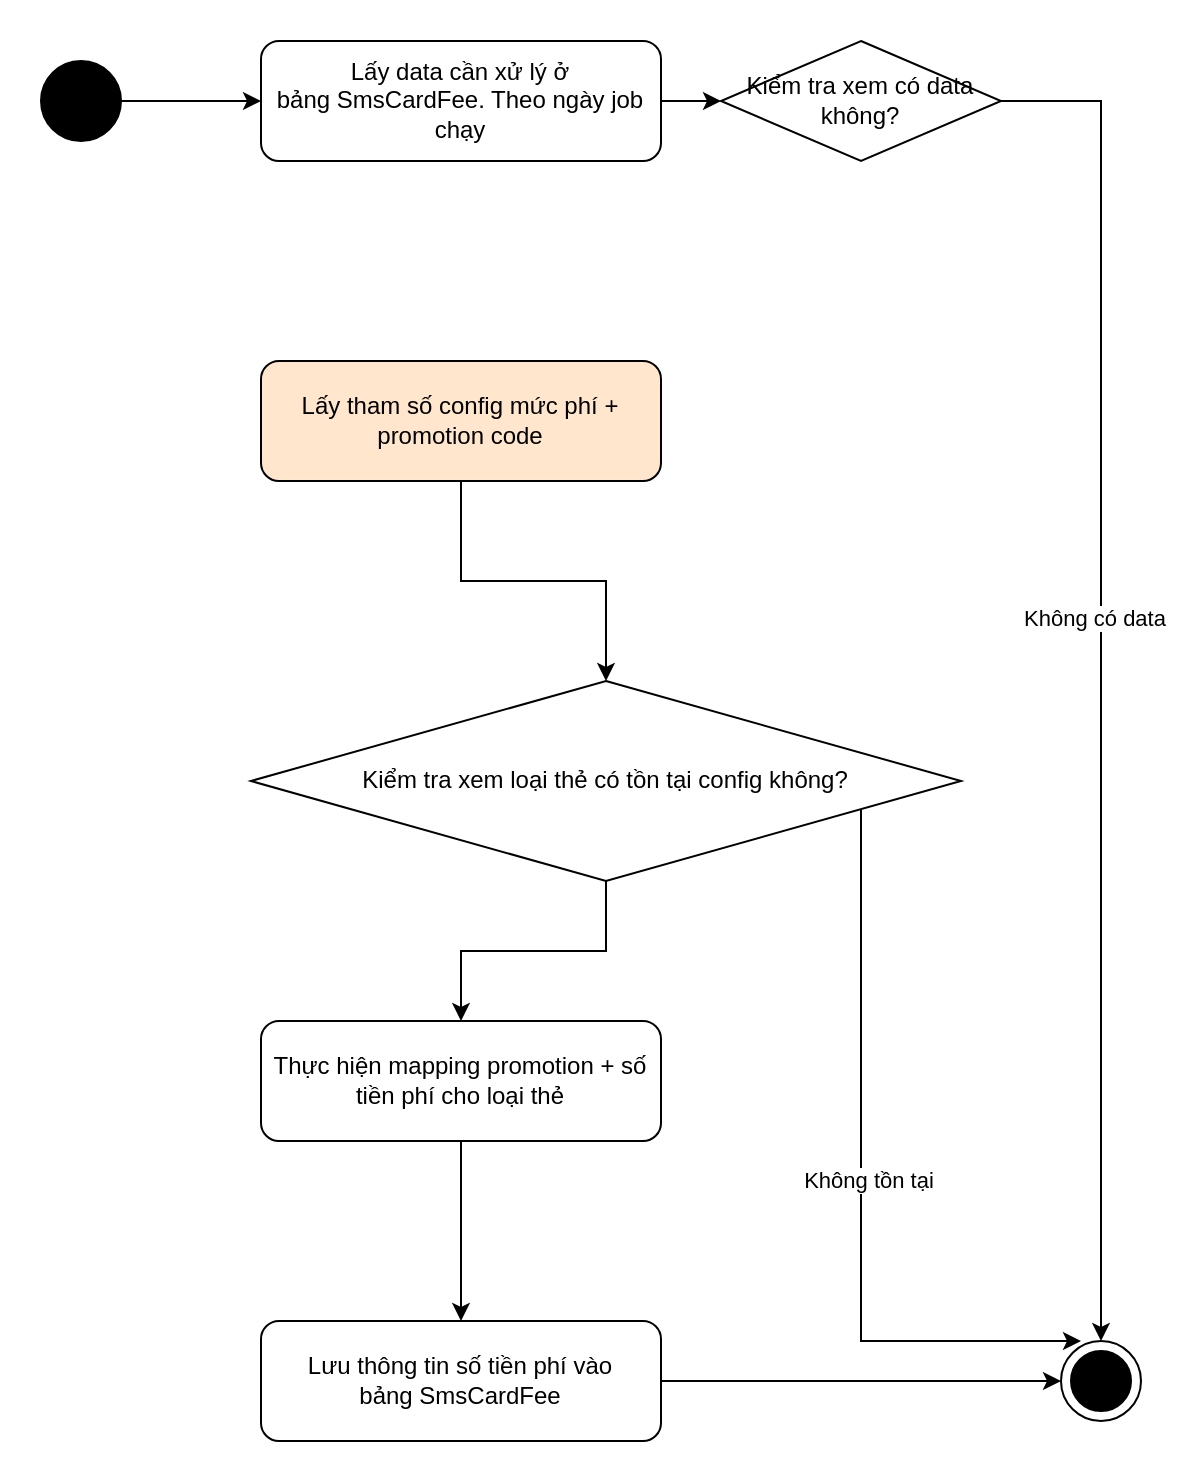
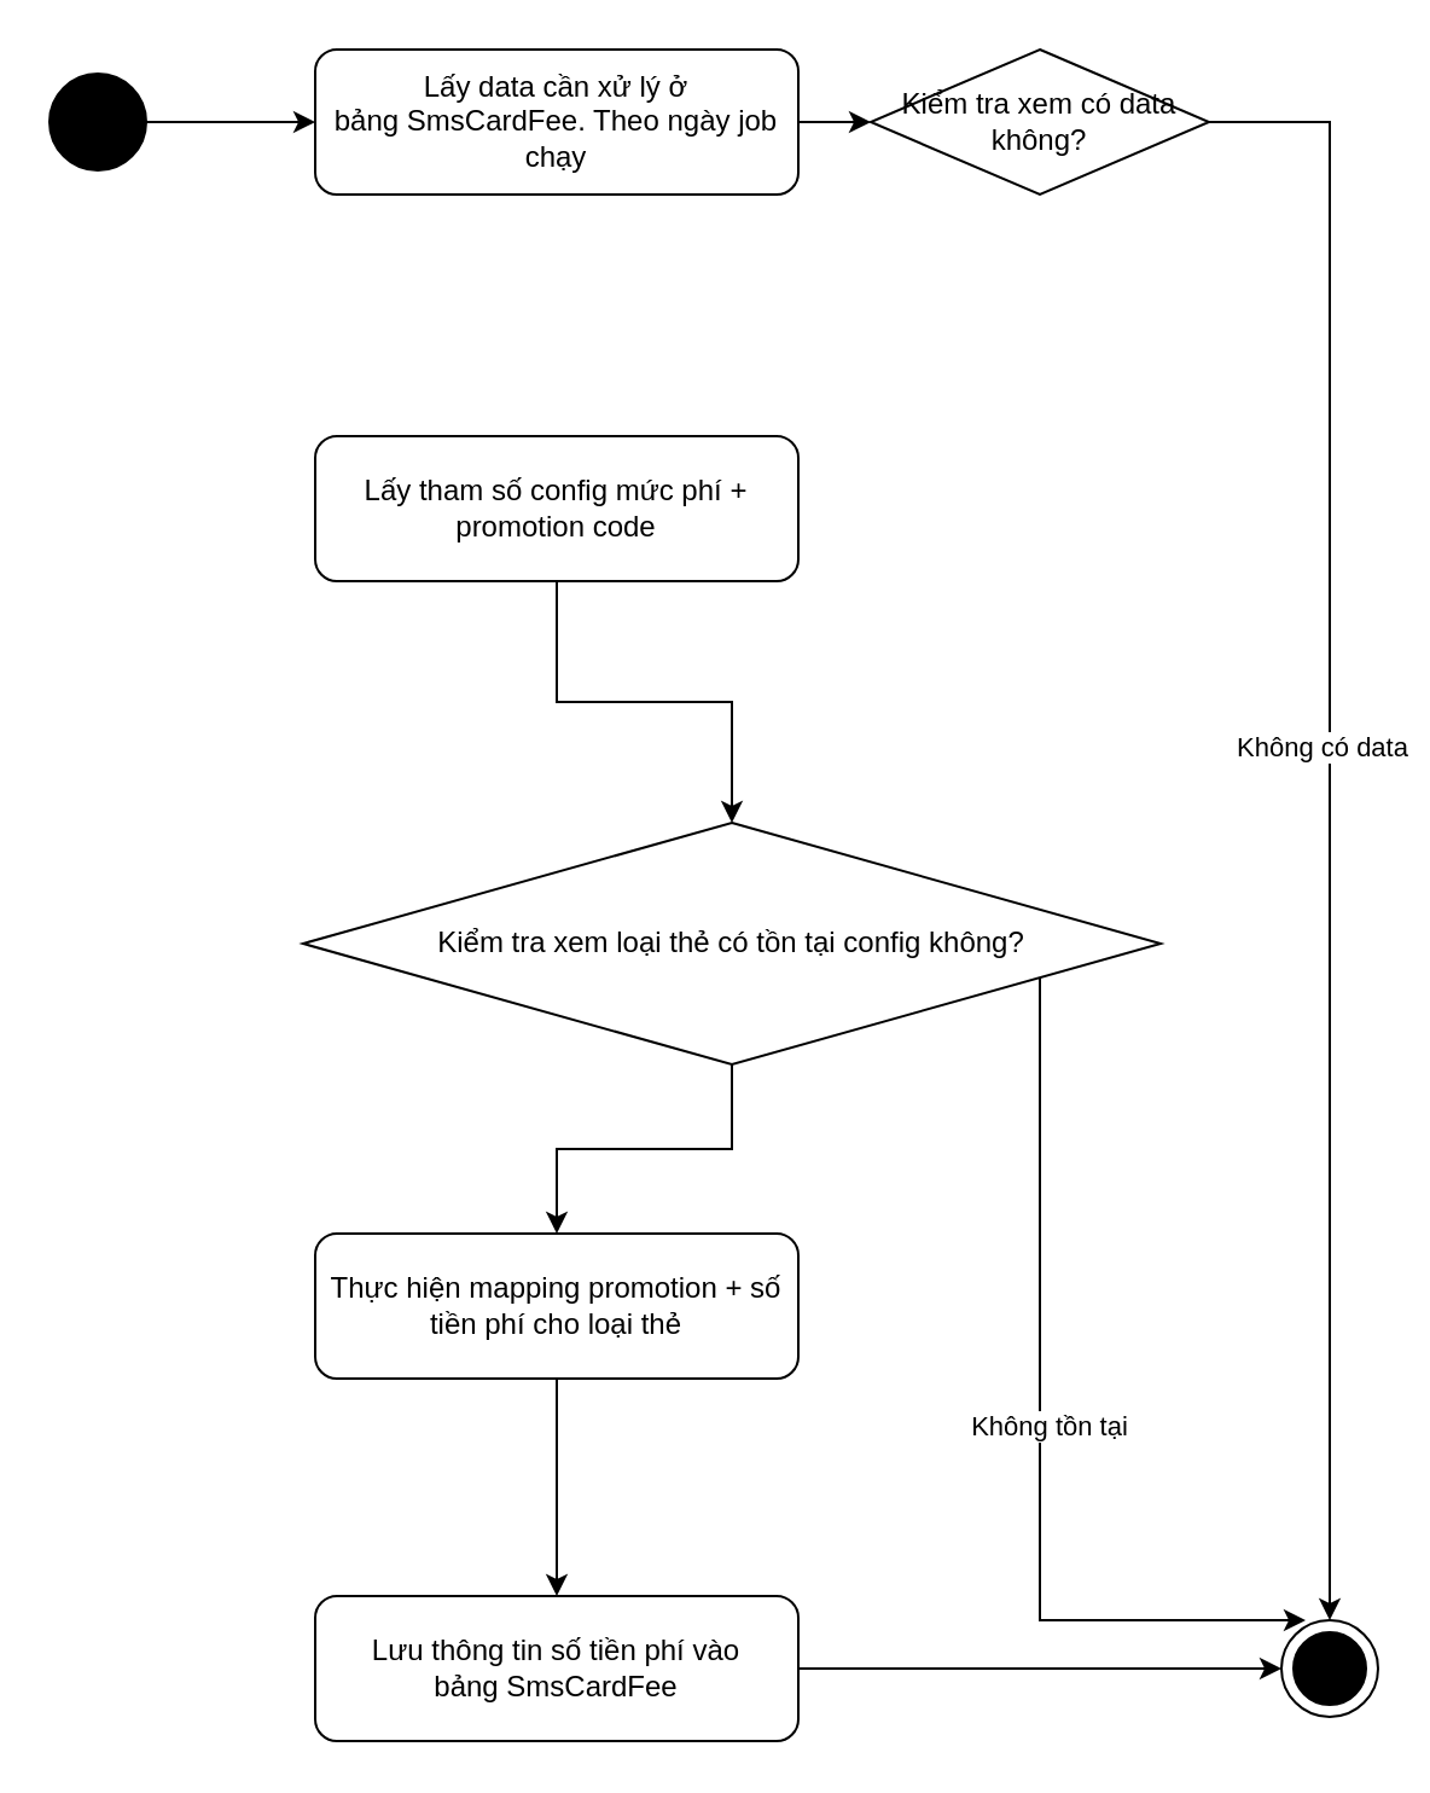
- <mxCell id="11" value="Lấy tham số config mức phí + promotion code" style="rounded=1;whiteSpace=wrap;html=1;fillColor=#ffe6cc;" vertex="1" parent="1"><mxGeometry x="130" y="180" width="200" height="60" as="geometry" /></mxCell>
+ <mxCell id="11" value="Lấy tham số config mức phí + promotion code" style="rounded=1;whiteSpace=wrap;html=1;" vertex="1" parent="1"><mxGeometry x="130" y="180" width="200" height="60" as="geometry" /></mxCell>
